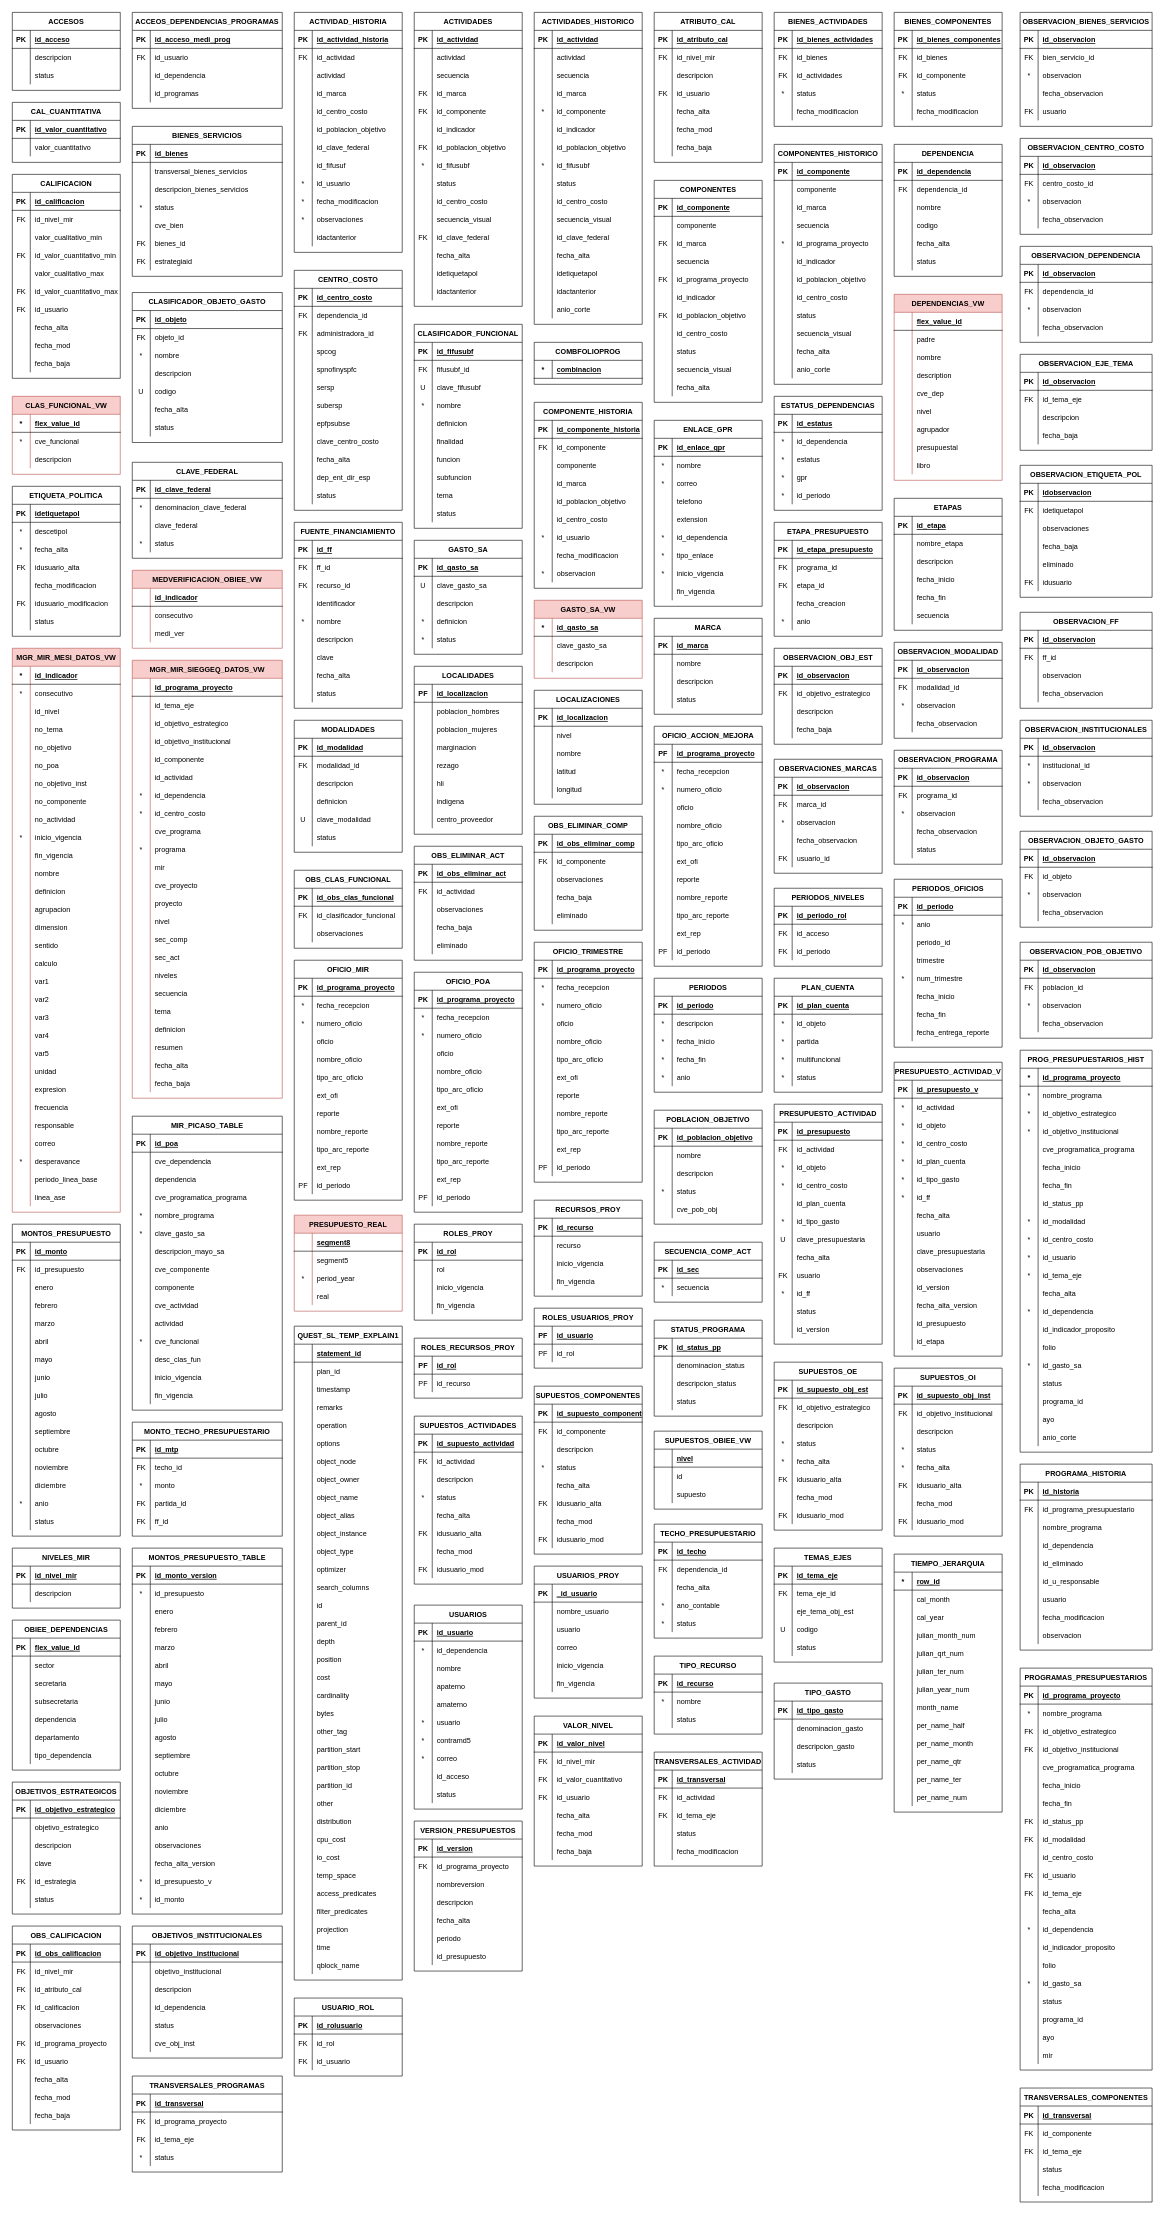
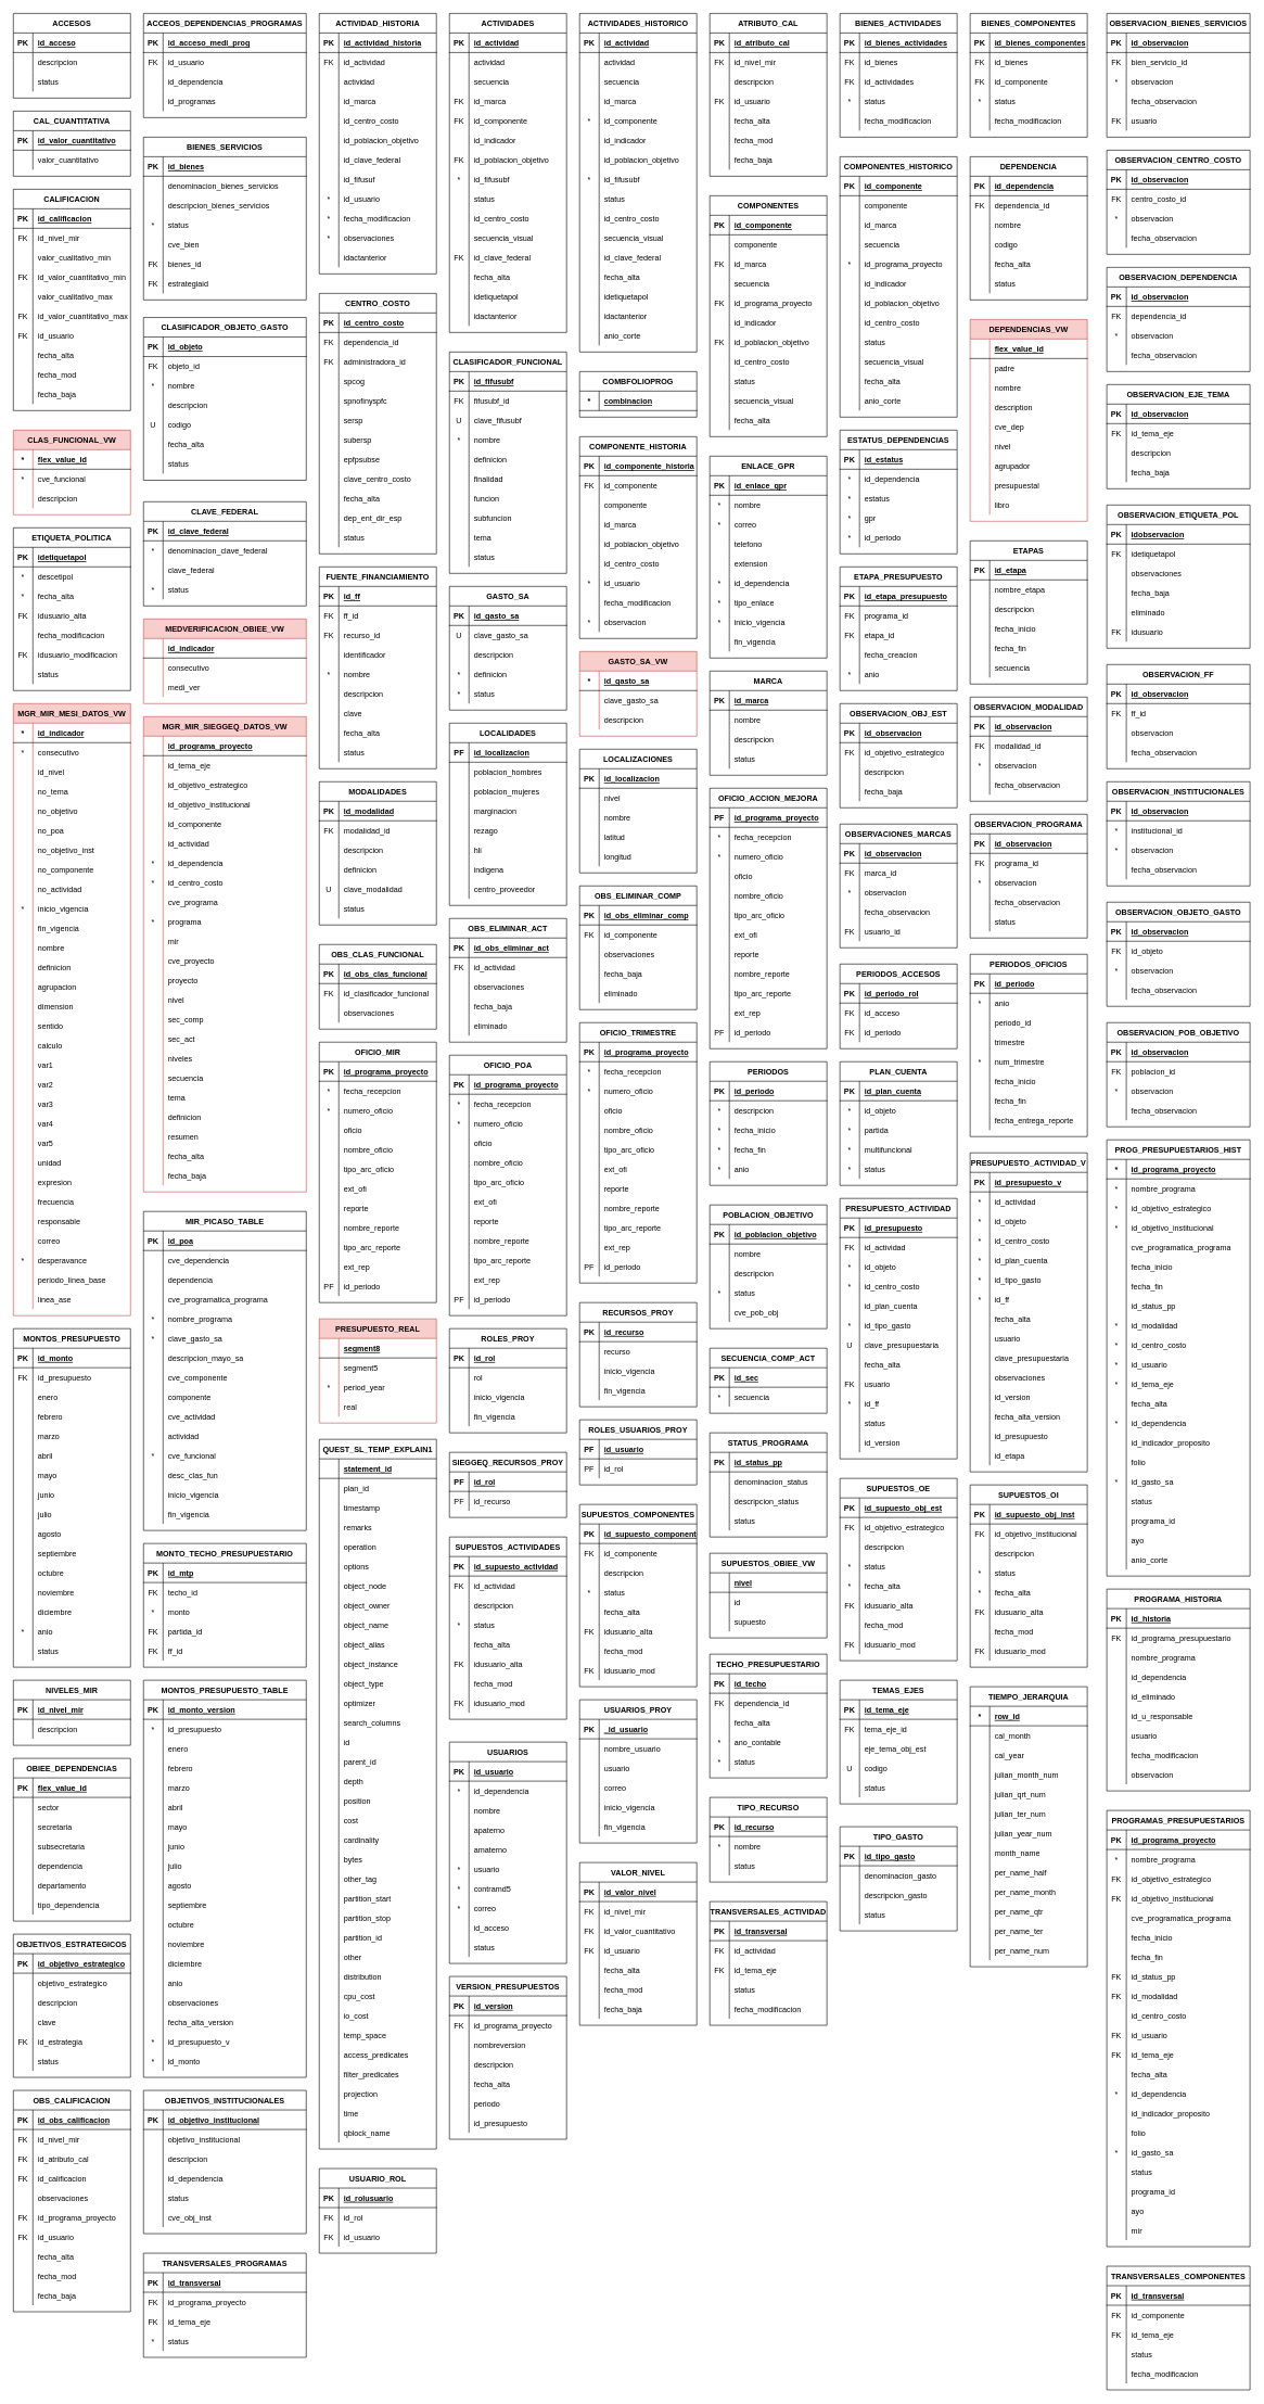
- <mxCell id="217" value="transversal_bienes_servicios" style="shape=partialRectangle;connectable=0;fillColor=none;top=0;left=0;bottom=0;right=0;align=left;spacingLeft=6;overflow=hidden;" vertex="1" parent="215"><mxGeometry x="30" width="220" height="30" as="geometry"><mxRectangle width="220" height="30" as="alternateBounds" /></mxGeometry></mxCell>
+ <mxCell id="217" value="denominacion_bienes_servicios" style="shape=partialRectangle;connectable=0;fillColor=none;top=0;left=0;bottom=0;right=0;align=left;spacingLeft=6;overflow=hidden;" vertex="1" parent="215"><mxGeometry x="30" width="220" height="30" as="geometry"><mxRectangle width="220" height="30" as="alternateBounds" /></mxGeometry></mxCell>
- <mxCell id="1590" value="PERIODOS_NIVELES" style="shape=table;startSize=30;container=1;collapsible=1;childLayout=tableLayout;fixedRows=1;rowLines=0;fontStyle=1;align=center;resizeLast=1;" vertex="1" parent="1"><mxGeometry x="1290" y="1480" width="180" height="130" as="geometry" /></mxCell>
+ <mxCell id="1590" value="PERIODOS_ACCESOS" style="shape=table;startSize=30;container=1;collapsible=1;childLayout=tableLayout;fixedRows=1;rowLines=0;fontStyle=1;align=center;resizeLast=1;" vertex="1" parent="1"><mxGeometry x="1290" y="1480" width="180" height="130" as="geometry" /></mxCell>
- <mxCell id="2041" value="ROLES_RECURSOS_PROY" style="shape=table;startSize=30;container=1;collapsible=1;childLayout=tableLayout;fixedRows=1;rowLines=0;fontStyle=1;align=center;resizeLast=1;" vertex="1" parent="1"><mxGeometry x="690" y="2230" width="180" height="100" as="geometry" /></mxCell>
+ <mxCell id="2041" value="SIEGGEQ_RECURSOS_PROY" style="shape=table;startSize=30;container=1;collapsible=1;childLayout=tableLayout;fixedRows=1;rowLines=0;fontStyle=1;align=center;resizeLast=1;" vertex="1" parent="1"><mxGeometry x="690" y="2230" width="180" height="100" as="geometry" /></mxCell>
